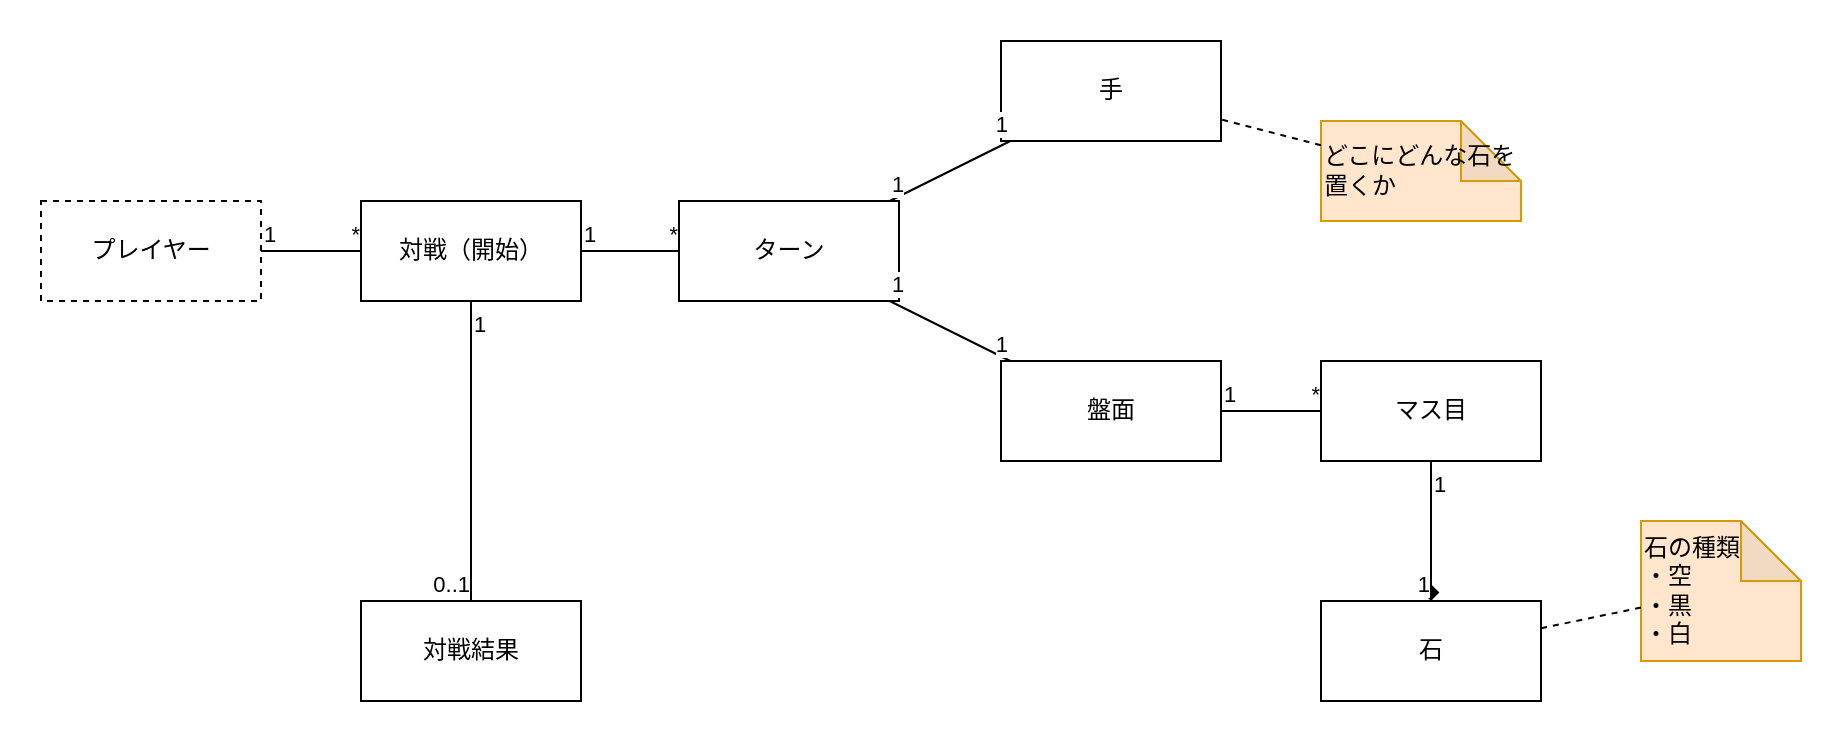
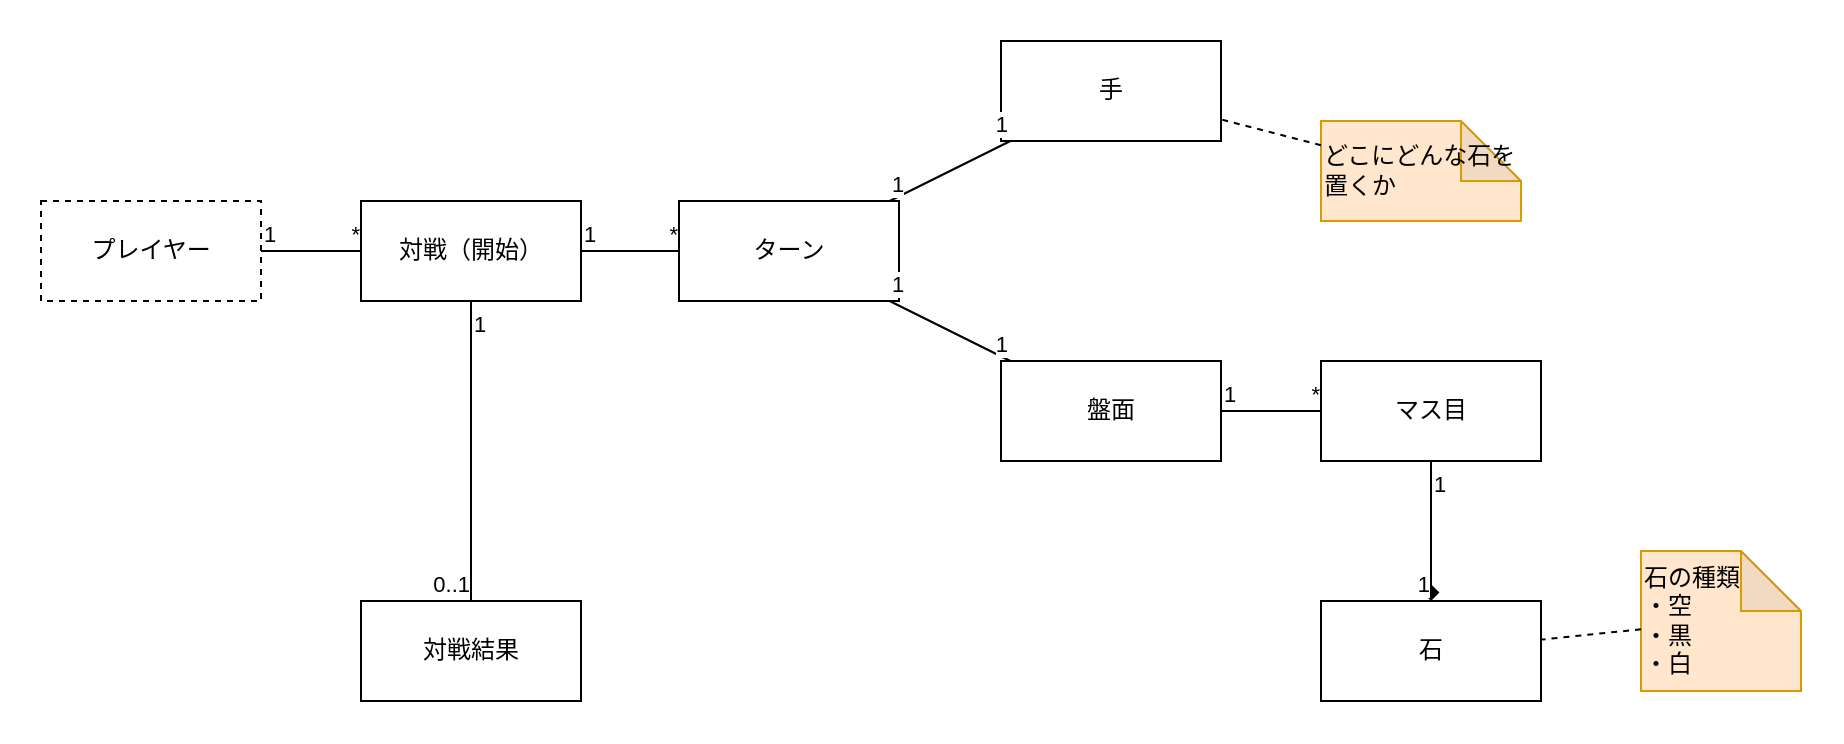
- <mxCell id="7" value="石の種類&lt;br&gt;・空&lt;br&gt;・黒&lt;br&gt;・白" style="shape=note;whiteSpace=wrap;html=1;backgroundOutline=1;darkOpacity=0.05;fillColor=#ffe6cc;strokeColor=#d79b00;align=left;" vertex="1" parent="1"><mxGeometry x="820" y="260" width="80" height="70" as="geometry" /></mxCell>
+ <mxCell id="7" value="石の種類&lt;br&gt;・空&lt;br&gt;・黒&lt;br&gt;・白" style="shape=note;whiteSpace=wrap;html=1;backgroundOutline=1;darkOpacity=0.05;fillColor=#ffe6cc;strokeColor=#d79b00;align=left;" vertex="1" parent="1"><mxGeometry x="820" y="275" width="80" height="70" as="geometry" /></mxCell>
